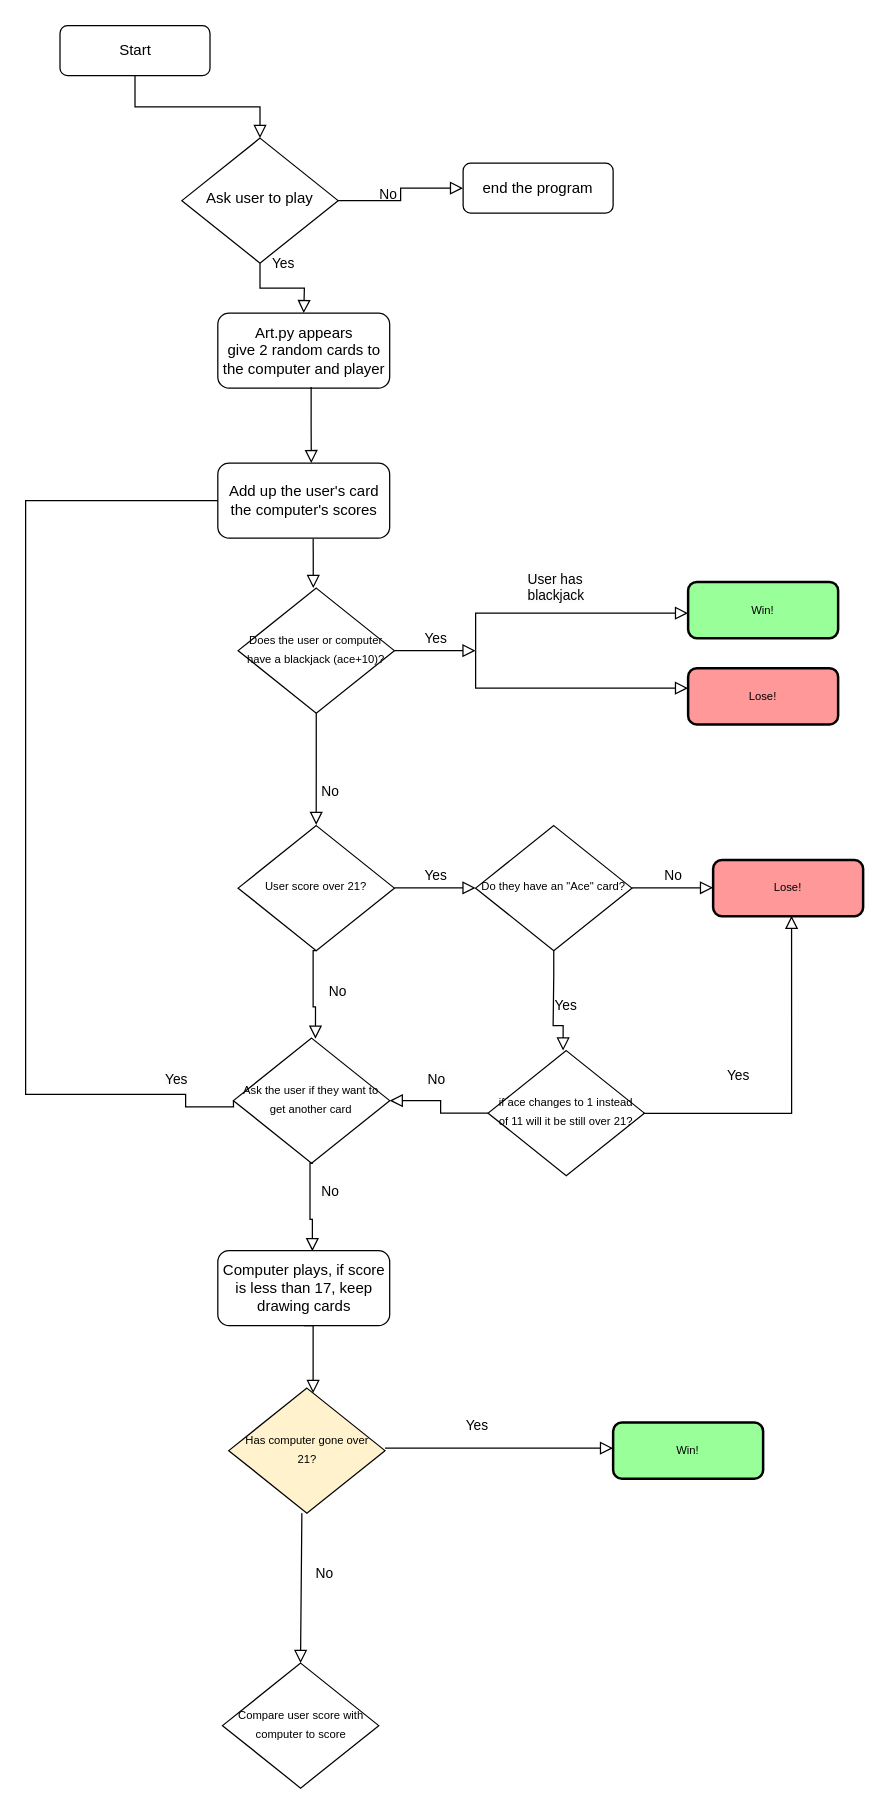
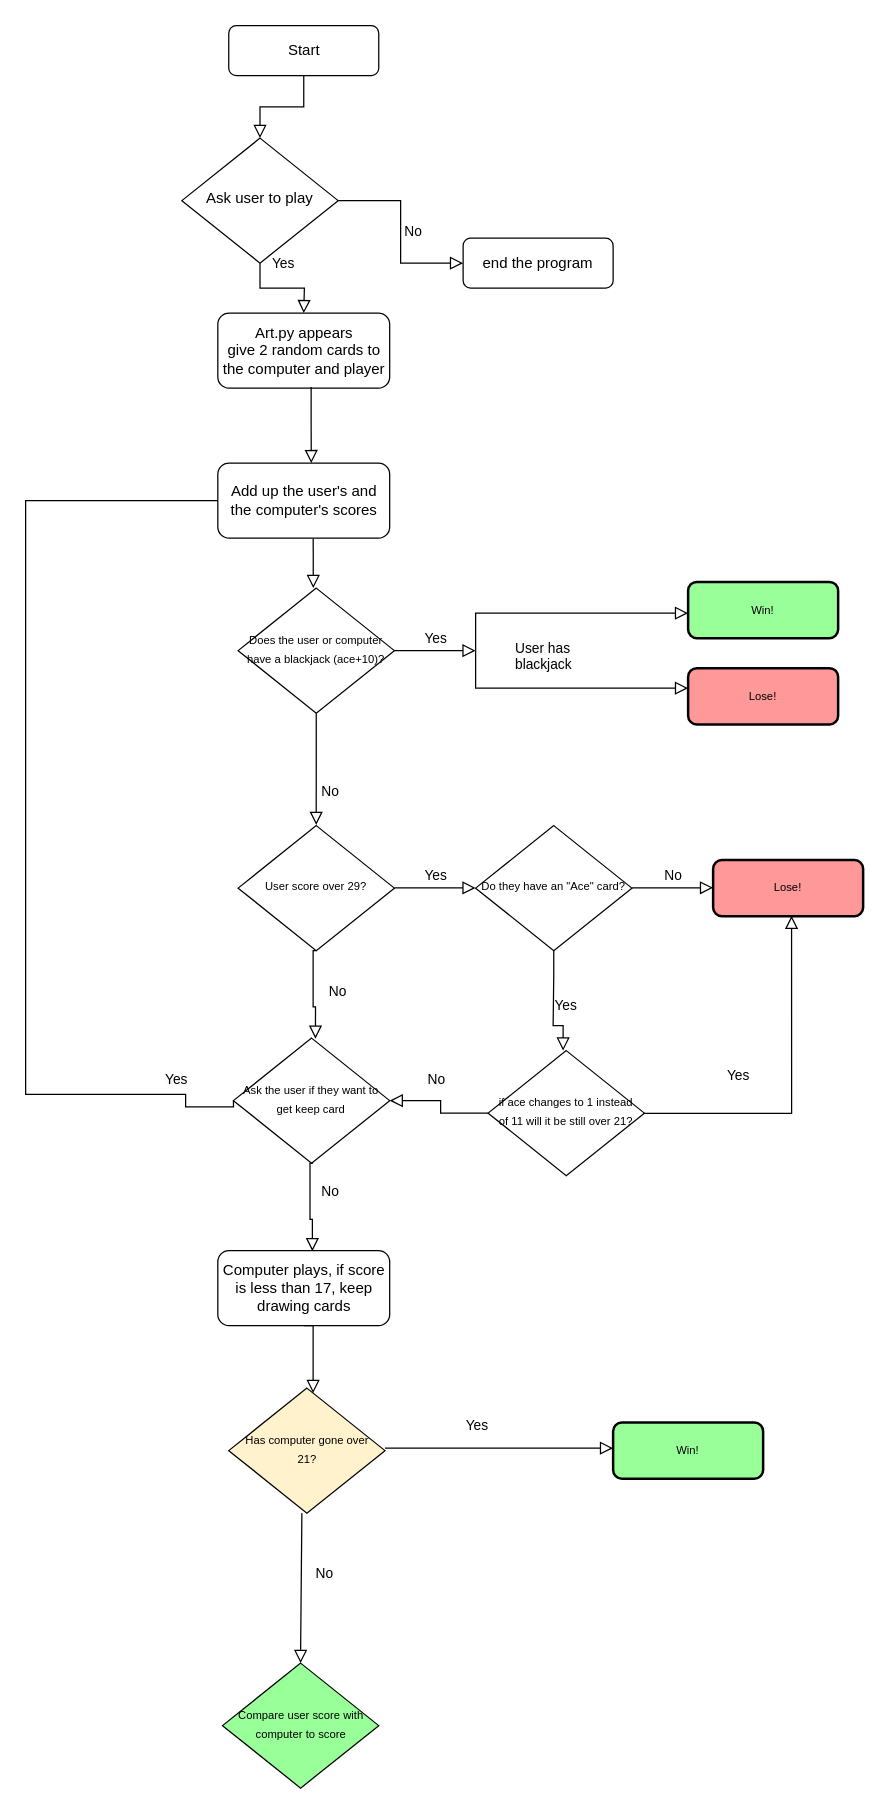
- <mxCell id="3" value="Start" style="rounded=1;whiteSpace=wrap;html=1;fontSize=12;glass=0;strokeWidth=1;shadow=0;" parent="1" vertex="1"><mxGeometry x="47.5" y="20" width="120" height="40" as="geometry" /></mxCell>
+ <mxCell id="3" value="Start" style="rounded=1;whiteSpace=wrap;html=1;fontSize=12;glass=0;strokeWidth=1;shadow=0;" parent="1" vertex="1"><mxGeometry x="182.5" y="20" width="120" height="40" as="geometry" /></mxCell>
- <mxCell id="7" value="end the program" style="rounded=1;whiteSpace=wrap;html=1;fontSize=12;glass=0;strokeWidth=1;shadow=0;" parent="1" vertex="1"><mxGeometry x="370" y="130" width="120" height="40" as="geometry" /></mxCell>
+ <mxCell id="7" value="end the program" style="rounded=1;whiteSpace=wrap;html=1;fontSize=12;glass=0;strokeWidth=1;shadow=0;" parent="1" vertex="1"><mxGeometry x="370" y="190" width="120" height="40" as="geometry" /></mxCell>
- <mxCell id="10" value="Add up the user's card the computer's scores" style="rounded=1;whiteSpace=wrap;html=1;fontSize=12;glass=0;strokeWidth=1;shadow=0;" vertex="1" parent="1"><mxGeometry x="173.75" y="370" width="137.5" height="60" as="geometry" /></mxCell>
+ <mxCell id="10" value="Add up the user's and the computer's scores" style="rounded=1;whiteSpace=wrap;html=1;fontSize=12;glass=0;strokeWidth=1;shadow=0;" vertex="1" parent="1"><mxGeometry x="173.75" y="370" width="137.5" height="60" as="geometry" /></mxCell>
- <mxCell id="20" value="&lt;span style=&quot;color: rgb(0, 0, 0); font-family: Helvetica; font-size: 11px; font-style: normal; font-variant-ligatures: normal; font-variant-caps: normal; font-weight: 400; letter-spacing: normal; orphans: 2; text-align: center; text-indent: 0px; text-transform: none; widows: 2; word-spacing: 0px; -webkit-text-stroke-width: 0px; background-color: rgb(251, 251, 251); text-decoration-thickness: initial; text-decoration-style: initial; text-decoration-color: initial; float: none; display: inline !important;&quot;&gt;User has blackjack&lt;/span&gt;" style="text;whiteSpace=wrap;html=1;fontSize=9;" vertex="1" parent="1"><mxGeometry x="420" y="450" width="50" height="40" as="geometry" /></mxCell>
+ <mxCell id="20" value="&lt;span style=&quot;color: rgb(0, 0, 0); font-family: Helvetica; font-size: 11px; font-style: normal; font-variant-ligatures: normal; font-variant-caps: normal; font-weight: 400; letter-spacing: normal; orphans: 2; text-align: center; text-indent: 0px; text-transform: none; widows: 2; word-spacing: 0px; -webkit-text-stroke-width: 0px; background-color: rgb(251, 251, 251); text-decoration-thickness: initial; text-decoration-style: initial; text-decoration-color: initial; float: none; display: inline !important;&quot;&gt;User has blackjack&lt;/span&gt;" style="text;whiteSpace=wrap;html=1;fontSize=9;" vertex="1" parent="1"><mxGeometry x="410" y="505" width="50" height="40" as="geometry" /></mxCell>
- <mxCell id="21" value="&lt;font style=&quot;font-size: 9px;&quot;&gt;User score over 21?&lt;/font&gt;" style="rhombus;whiteSpace=wrap;html=1;shadow=0;fontFamily=Helvetica;fontSize=12;align=center;strokeWidth=1;spacing=6;spacingTop=-4;" vertex="1" parent="1"><mxGeometry x="190" y="660" width="125" height="100" as="geometry" /></mxCell>
+ <mxCell id="21" value="&lt;font style=&quot;font-size: 9px;&quot;&gt;User score over 29?&lt;/font&gt;" style="rhombus;whiteSpace=wrap;html=1;shadow=0;fontFamily=Helvetica;fontSize=12;align=center;strokeWidth=1;spacing=6;spacingTop=-4;" vertex="1" parent="1"><mxGeometry x="190" y="660" width="125" height="100" as="geometry" /></mxCell>
- <mxCell id="29" value="&lt;font style=&quot;font-size: 9px;&quot;&gt;Ask the user if they want to get another card&lt;/font&gt;" style="rhombus;whiteSpace=wrap;html=1;shadow=0;fontFamily=Helvetica;fontSize=12;align=center;strokeWidth=1;spacing=6;spacingTop=-4;" vertex="1" parent="1"><mxGeometry x="186.25" y="830" width="125" height="100" as="geometry" /></mxCell>
+ <mxCell id="29" value="&lt;font style=&quot;font-size: 9px;&quot;&gt;Ask the user if they want to get keep card&lt;/font&gt;" style="rhombus;whiteSpace=wrap;html=1;shadow=0;fontFamily=Helvetica;fontSize=12;align=center;strokeWidth=1;spacing=6;spacingTop=-4;" vertex="1" parent="1"><mxGeometry x="186.25" y="830" width="125" height="100" as="geometry" /></mxCell>
- <mxCell id="44" value="&lt;font style=&quot;font-size: 9px;&quot;&gt;Compare user score with computer to score&lt;/font&gt;" style="rhombus;whiteSpace=wrap;html=1;shadow=0;fontFamily=Helvetica;fontSize=12;align=center;strokeWidth=1;spacing=6;spacingTop=-4;" vertex="1" parent="1"><mxGeometry x="177.5" y="1330" width="125" height="100" as="geometry" /></mxCell>
+ <mxCell id="44" value="&lt;font style=&quot;font-size: 9px;&quot;&gt;Compare user score with computer to score&lt;/font&gt;" style="rhombus;whiteSpace=wrap;html=1;shadow=0;fontFamily=Helvetica;fontSize=12;align=center;strokeWidth=1;spacing=6;spacingTop=-4;fillColor=#99ff99;" vertex="1" parent="1"><mxGeometry x="177.5" y="1330" width="125" height="100" as="geometry" /></mxCell>
